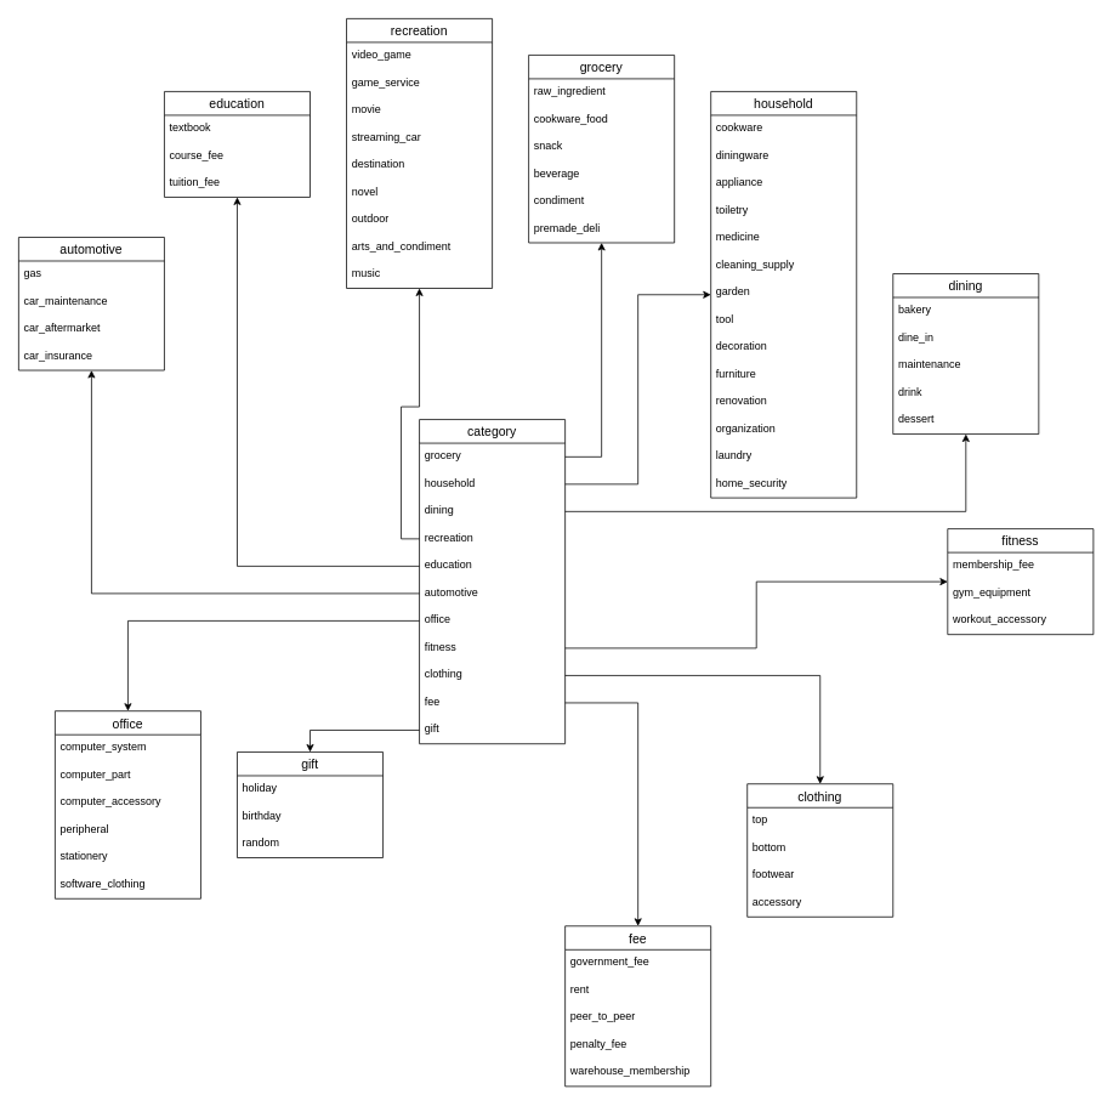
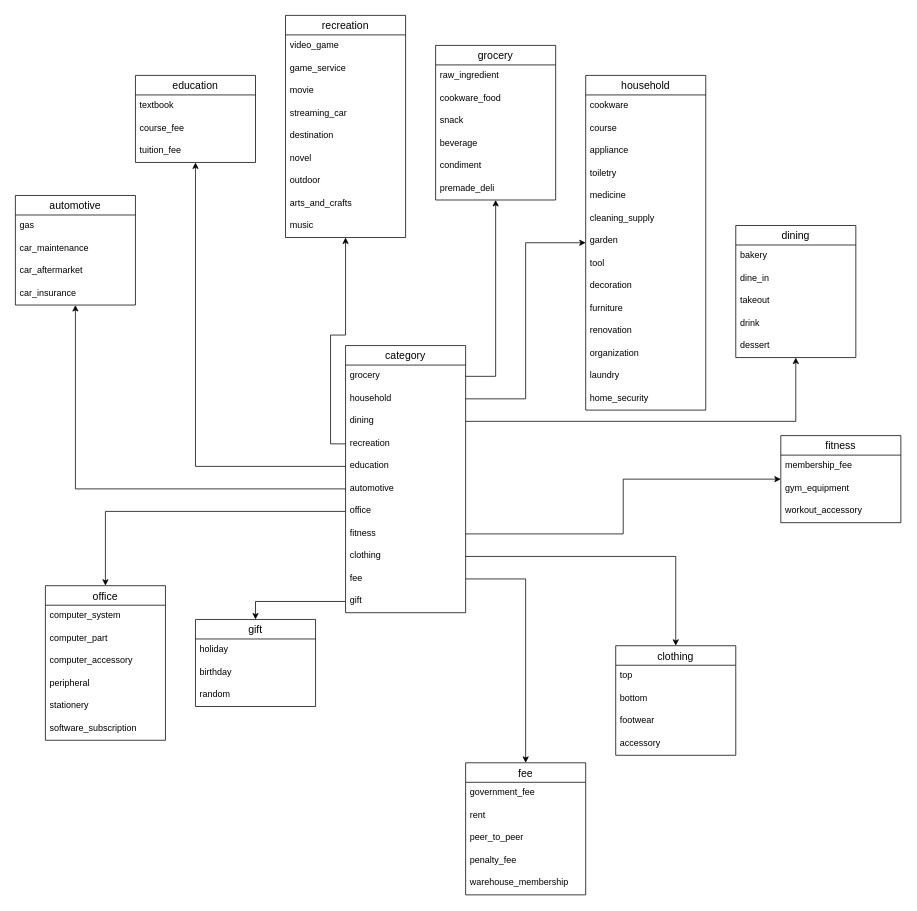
- <mxCell id="23" value="diningware" style="text;strokeColor=none;fillColor=none;spacingLeft=4;spacingRight=4;overflow=hidden;rotatable=0;points=[[0,0.5],[1,0.5]];portConstraint=eastwest;fontSize=12;" parent="21" vertex="1"><mxGeometry y="56" width="160" height="30" as="geometry" /></mxCell>
+ <mxCell id="23" value="course" style="text;strokeColor=none;fillColor=none;spacingLeft=4;spacingRight=4;overflow=hidden;rotatable=0;points=[[0,0.5],[1,0.5]];portConstraint=eastwest;fontSize=12;" parent="21" vertex="1"><mxGeometry y="56" width="160" height="30" as="geometry" /></mxCell>
- <mxCell id="53" value="arts_and_condiment" style="text;strokeColor=none;fillColor=none;spacingLeft=4;spacingRight=4;overflow=hidden;rotatable=0;points=[[0,0.5],[1,0.5]];portConstraint=eastwest;fontSize=12;" parent="45" vertex="1"><mxGeometry y="236" width="160" height="30" as="geometry" /></mxCell>
+ <mxCell id="53" value="arts_and_crafts" style="text;strokeColor=none;fillColor=none;spacingLeft=4;spacingRight=4;overflow=hidden;rotatable=0;points=[[0,0.5],[1,0.5]];portConstraint=eastwest;fontSize=12;" parent="45" vertex="1"><mxGeometry y="236" width="160" height="30" as="geometry" /></mxCell>
- <mxCell id="41" value="maintenance" style="text;strokeColor=none;fillColor=none;spacingLeft=4;spacingRight=4;overflow=hidden;rotatable=0;points=[[0,0.5],[1,0.5]];portConstraint=eastwest;fontSize=12;" parent="38" vertex="1"><mxGeometry y="86" width="160" height="30" as="geometry" /></mxCell>
+ <mxCell id="41" value="takeout" style="text;strokeColor=none;fillColor=none;spacingLeft=4;spacingRight=4;overflow=hidden;rotatable=0;points=[[0,0.5],[1,0.5]];portConstraint=eastwest;fontSize=12;" parent="38" vertex="1"><mxGeometry y="86" width="160" height="30" as="geometry" /></mxCell>
- <mxCell id="73" value="software_clothing" style="text;strokeColor=none;fillColor=none;spacingLeft=4;spacingRight=4;overflow=hidden;rotatable=0;points=[[0,0.5],[1,0.5]];portConstraint=eastwest;fontSize=12;" parent="67" vertex="1"><mxGeometry y="176" width="160" height="30" as="geometry" /></mxCell>
+ <mxCell id="73" value="software_subscription" style="text;strokeColor=none;fillColor=none;spacingLeft=4;spacingRight=4;overflow=hidden;rotatable=0;points=[[0,0.5],[1,0.5]];portConstraint=eastwest;fontSize=12;" parent="67" vertex="1"><mxGeometry y="176" width="160" height="30" as="geometry" /></mxCell>
